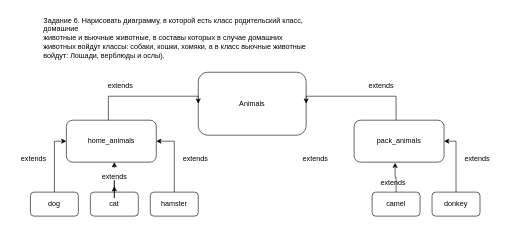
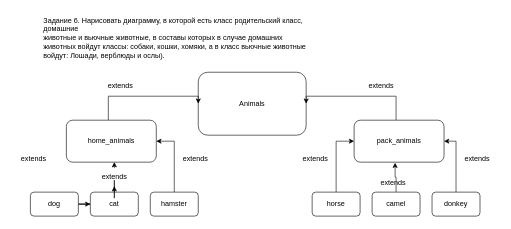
+ <mxCell id="14" style="edgeStyle=orthogonalEdgeStyle;rounded=0;orthogonalLoop=1;jettySize=auto;html=1;entryX=0;entryY=0.5;entryDx=0;entryDy=0;" edge="1" parent="1" source="15" target="7"><mxGeometry relative="1" as="geometry" /></mxCell>
- <mxCell id="8" style="edgeStyle=orthogonalEdgeStyle;rounded=0;orthogonalLoop=1;jettySize=auto;html=1;entryX=0;entryY=0.5;entryDx=0;entryDy=0;" edge="1" parent="1" source="9" target="5"><mxGeometry relative="1" as="geometry" /></mxCell>
+ <mxCell id="8" style="edgeStyle=orthogonalEdgeStyle;rounded=0;orthogonalLoop=1;jettySize=auto;html=1;" edge="1" parent="1" source="9" target="11"><mxGeometry relative="1" as="geometry" /></mxCell>
+ <mxCell id="15" value="horse" style="rounded=1;whiteSpace=wrap;html=1;" vertex="1" parent="1"><mxGeometry x="520" y="320" width="80" height="40" as="geometry" /></mxCell>
